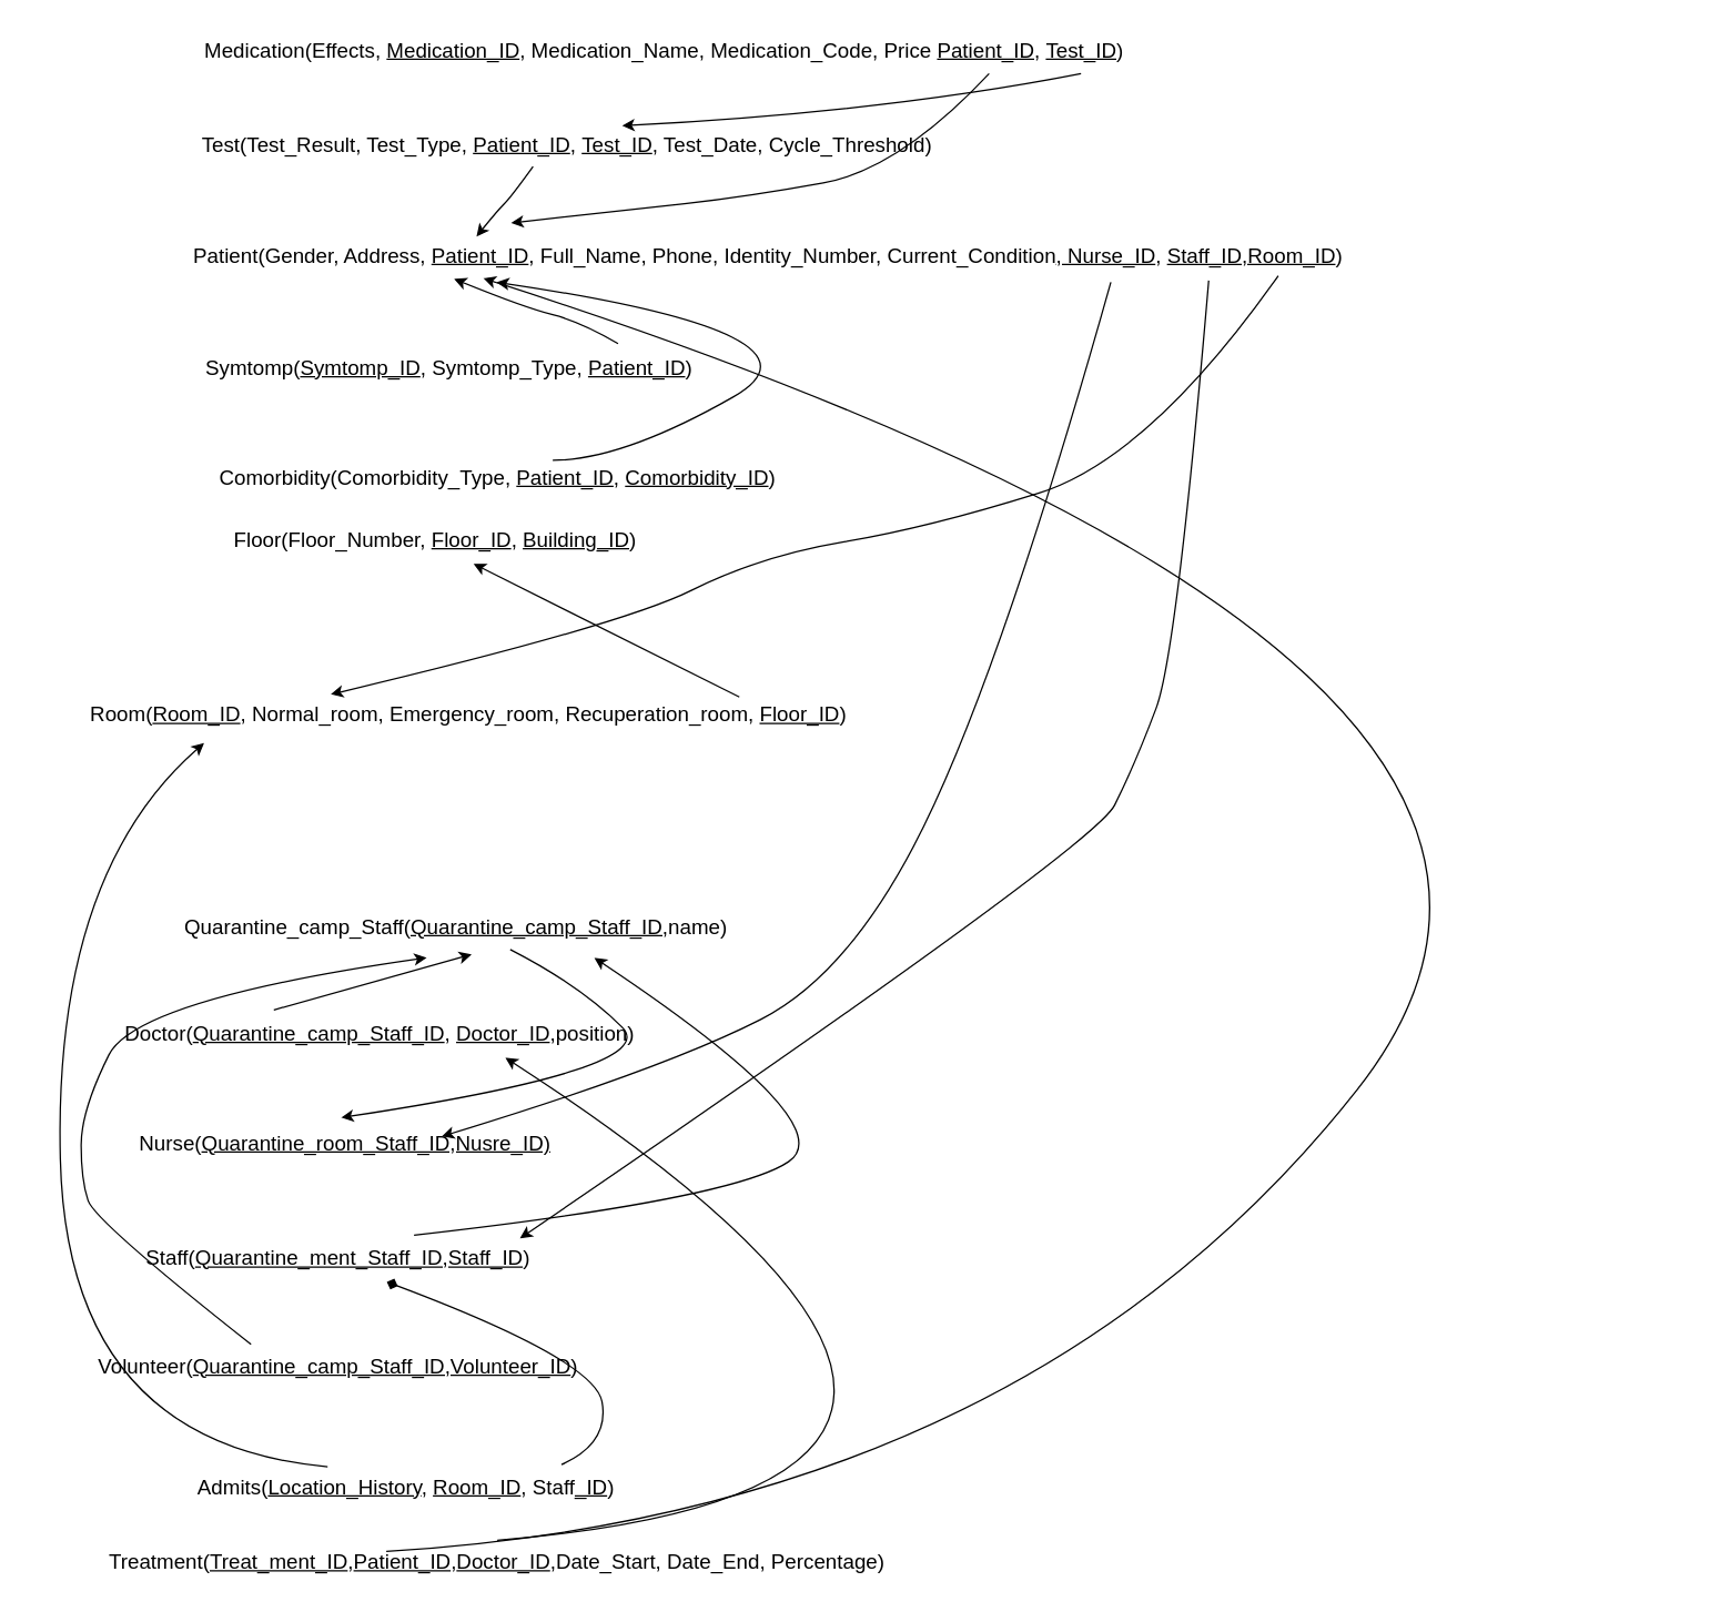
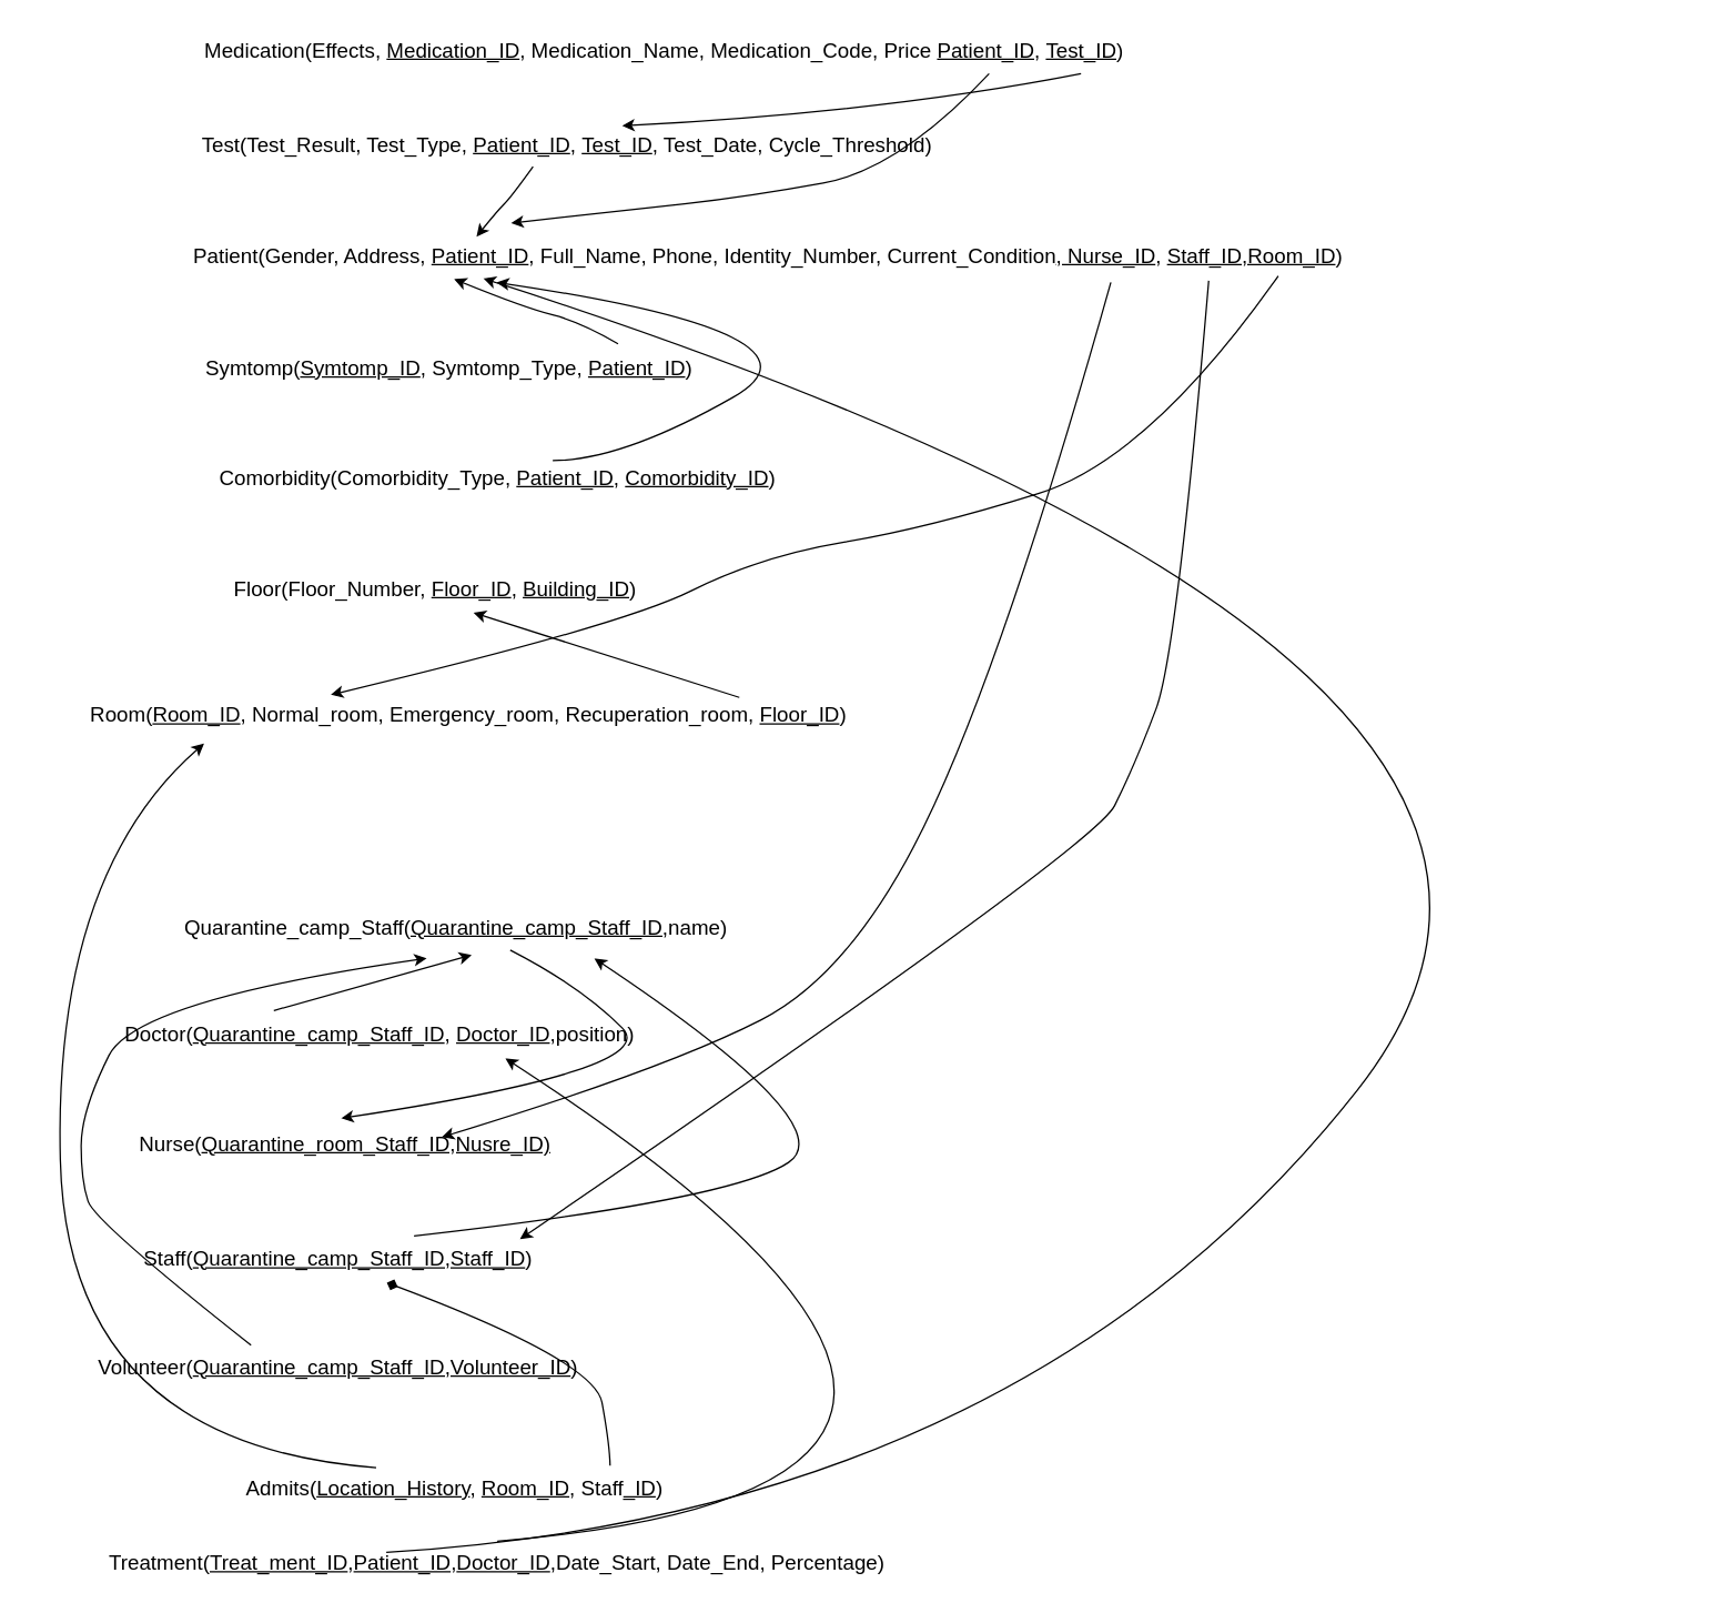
- <mxCell id="5" value="Floor(Floor_Number, &lt;u style=&quot;font-size: 15px;&quot;&gt;Floor_ID&lt;/u&gt;, &lt;u style=&quot;font-size: 15px;&quot;&gt;Building_ID&lt;/u&gt;)" style="text;html=1;align=center;verticalAlign=middle;resizable=0;points=[];autosize=1;strokeColor=none;fillColor=none;fontSize=15;" parent="1" vertex="1"><mxGeometry x="158" y="372.5" width="310" height="30" as="geometry" /></mxCell>
+ <mxCell id="5" value="Floor(Floor_Number, &lt;u style=&quot;font-size: 15px;&quot;&gt;Floor_ID&lt;/u&gt;, &lt;u style=&quot;font-size: 15px;&quot;&gt;Building_ID&lt;/u&gt;)" style="text;html=1;align=center;verticalAlign=middle;resizable=0;points=[];autosize=1;strokeColor=none;fillColor=none;fontSize=15;" parent="1" vertex="1"><mxGeometry x="158" y="407.5" width="310" height="30" as="geometry" /></mxCell>
- <mxCell id="18" value="Staff(&lt;u style=&quot;border-color: var(--border-color);&quot;&gt;Quarantine_ment_Staff_ID,Staff_ID&lt;/u&gt;)" style="text;html=1;align=center;verticalAlign=middle;resizable=0;points=[];autosize=1;strokeColor=none;fillColor=none;fontSize=15;" parent="1" vertex="1"><mxGeometry x="93" y="891.25" width="300" height="30" as="geometry" /></mxCell>
+ <mxCell id="18" value="Staff(&lt;u style=&quot;border-color: var(--border-color);&quot;&gt;Quarantine_camp_Staff_ID,Staff_ID&lt;/u&gt;)" style="text;html=1;align=center;verticalAlign=middle;resizable=0;points=[];autosize=1;strokeColor=none;fillColor=none;fontSize=15;" parent="1" vertex="1"><mxGeometry x="93" y="891.25" width="300" height="30" as="geometry" /></mxCell>
- <mxCell id="22" value="Admits(&lt;u style=&quot;font-size: 15px;&quot;&gt;Location_History&lt;/u&gt;, &lt;u style=&quot;font-size: 15px;&quot;&gt;Room_ID&lt;/u&gt;, Staff&lt;u style=&quot;font-size: 15px;&quot;&gt;_ID&lt;/u&gt;)" style="text;html=1;align=center;verticalAlign=middle;resizable=0;points=[];autosize=1;strokeColor=none;fillColor=none;fontSize=15;" parent="1" vertex="1"><mxGeometry x="132" y="1056" width="320" height="30" as="geometry" /></mxCell>
+ <mxCell id="22" value="Admits(&lt;u style=&quot;font-size: 15px;&quot;&gt;Location_History&lt;/u&gt;, &lt;u style=&quot;font-size: 15px;&quot;&gt;Room_ID&lt;/u&gt;, Staff&lt;u style=&quot;font-size: 15px;&quot;&gt;_ID&lt;/u&gt;)" style="text;html=1;align=center;verticalAlign=middle;resizable=0;points=[];autosize=1;strokeColor=none;fillColor=none;fontSize=15;" parent="1" vertex="1"><mxGeometry x="167" y="1056" width="320" height="30" as="geometry" /></mxCell>
